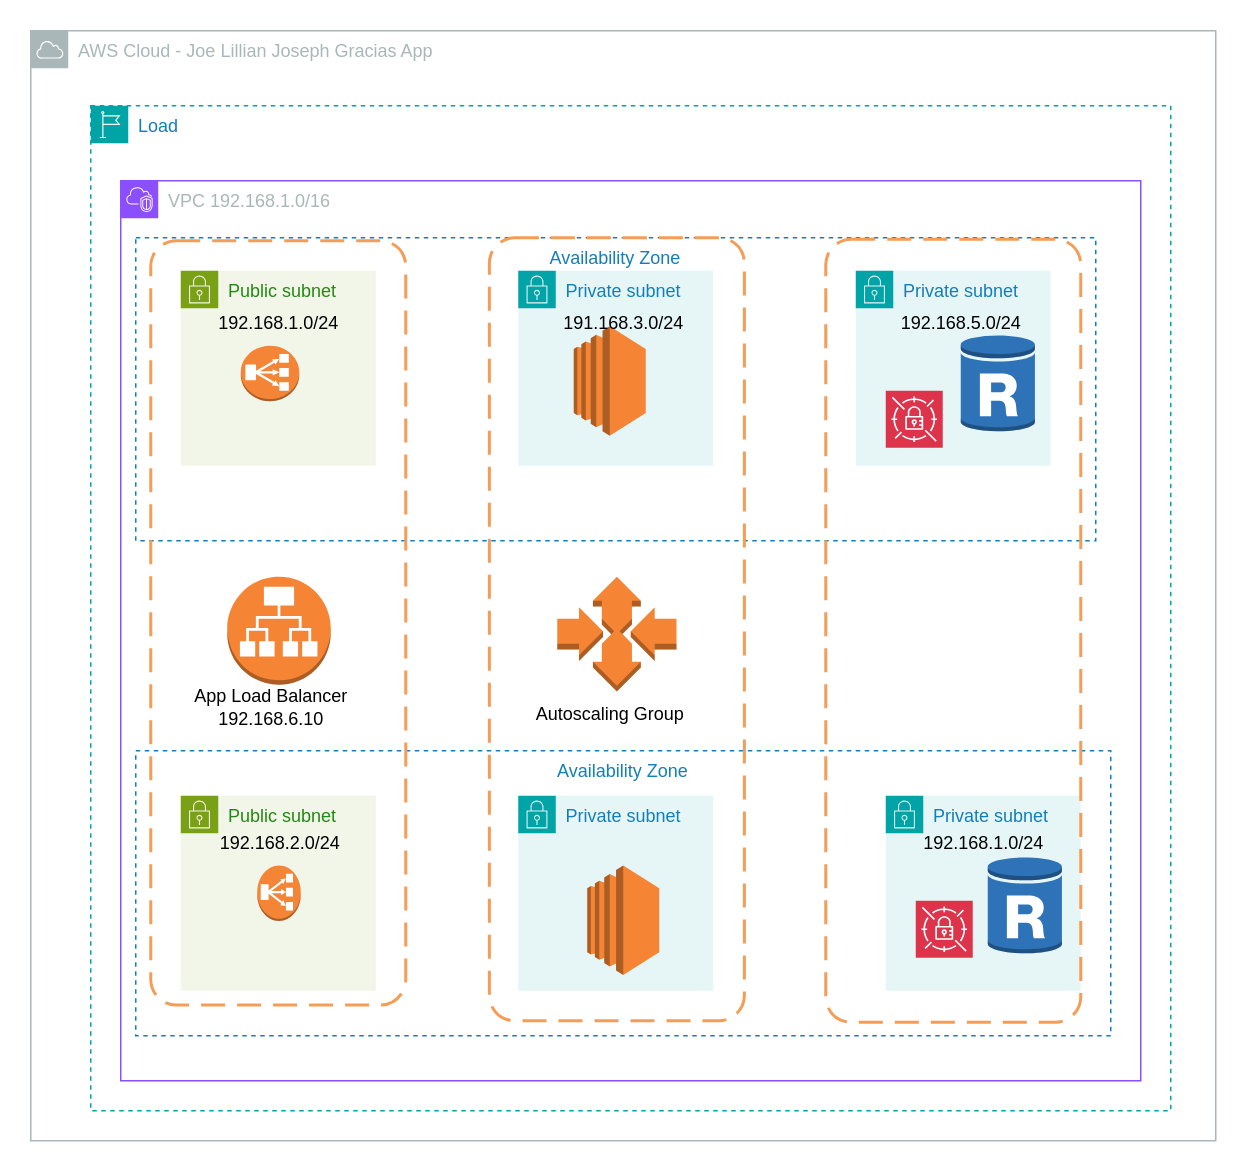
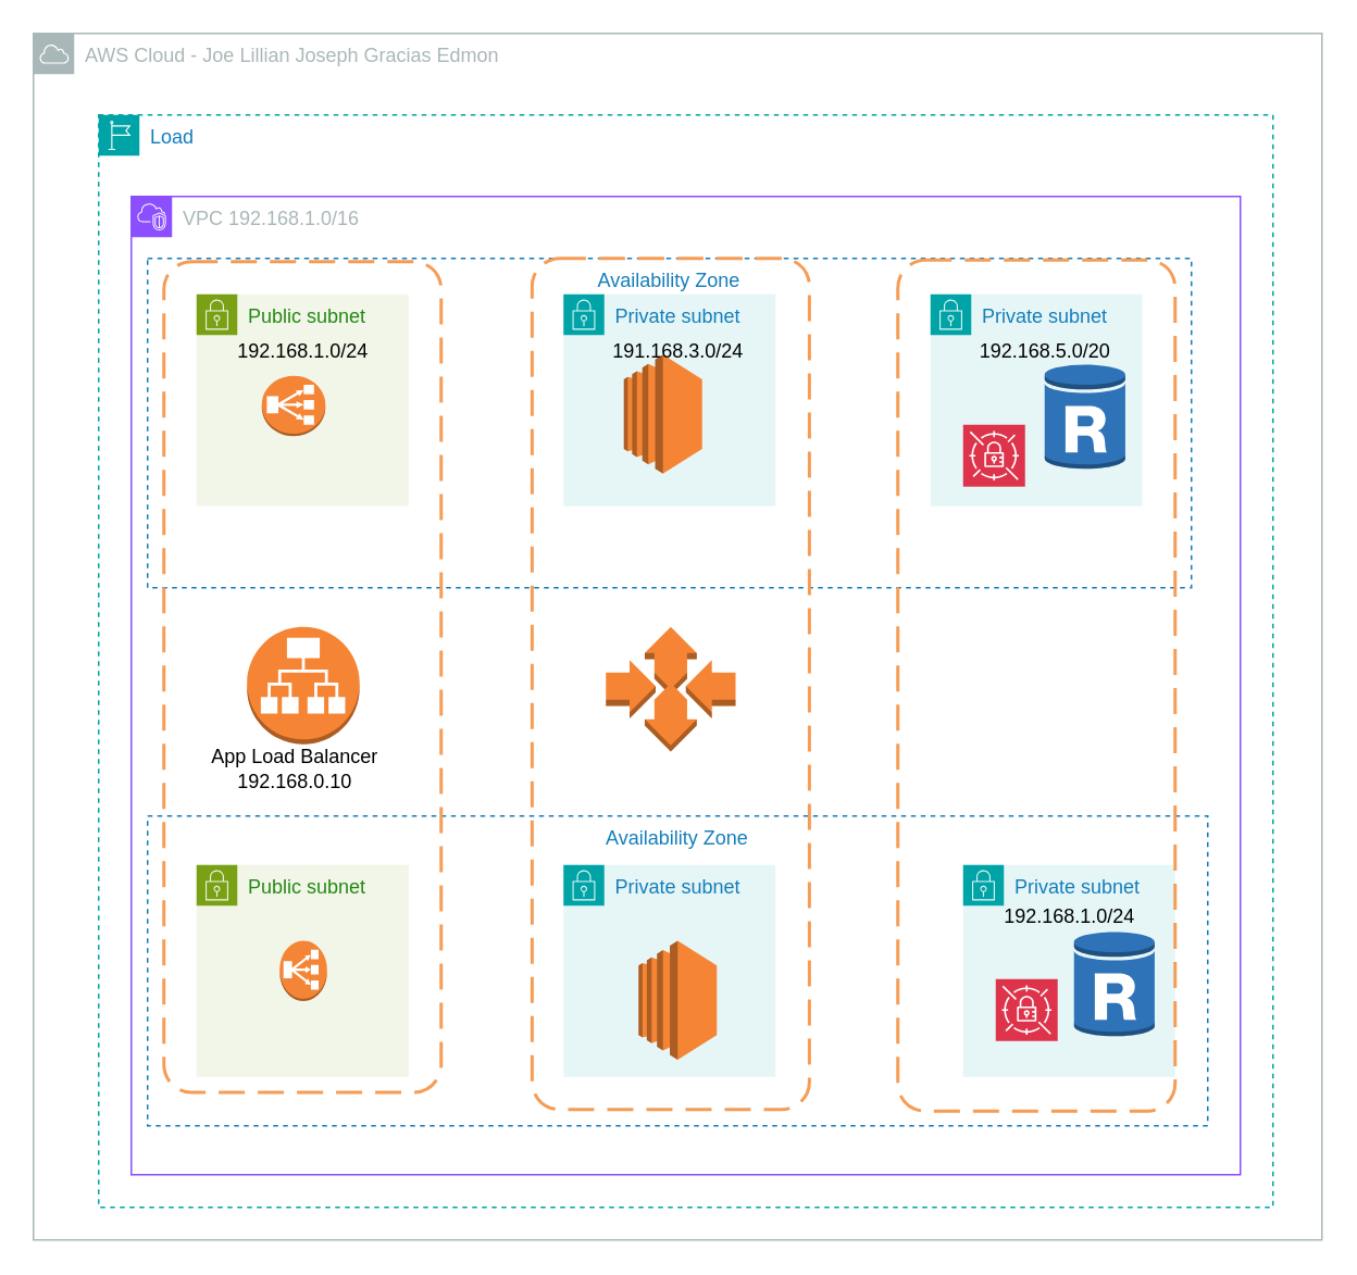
- <mxCell id="2" value="AWS Cloud - Joe Lillian Joseph Gracias App" style="sketch=0;outlineConnect=0;gradientColor=none;html=1;whiteSpace=wrap;fontSize=12;fontStyle=0;shape=mxgraph.aws4.group;grIcon=mxgraph.aws4.group_aws_cloud;strokeColor=#AAB7B8;fillColor=none;verticalAlign=top;align=left;spacingLeft=30;fontColor=#AAB7B8;dashed=0;" vertex="1" parent="1"><mxGeometry x="20" y="20" width="790" height="740" as="geometry" /></mxCell>
+ <mxCell id="2" value="AWS Cloud - Joe Lillian Joseph Gracias Edmon" style="sketch=0;outlineConnect=0;gradientColor=none;html=1;whiteSpace=wrap;fontSize=12;fontStyle=0;shape=mxgraph.aws4.group;grIcon=mxgraph.aws4.group_aws_cloud;strokeColor=#AAB7B8;fillColor=none;verticalAlign=top;align=left;spacingLeft=30;fontColor=#AAB7B8;dashed=0;" vertex="1" parent="1"><mxGeometry x="20" y="20" width="790" height="740" as="geometry" /></mxCell>
- <mxCell id="27" value="&lt;font style=&quot;color: light-dark(rgb(0, 0, 0), rgb(247, 247, 247));&quot;&gt;192.168.5&lt;/font&gt;&lt;span style=&quot;color: light-dark(rgb(0, 0, 0), rgb(247, 247, 247)); background-color: transparent;&quot;&gt;.0/24&lt;/span&gt;" style="text;html=1;align=center;verticalAlign=middle;resizable=0;points=[];autosize=1;strokeColor=none;fillColor=none;" vertex="1" parent="4"><mxGeometry x="510" y="80" width="100" height="30" as="geometry" /></mxCell>
+ <mxCell id="27" value="&lt;font style=&quot;color: light-dark(rgb(0, 0, 0), rgb(247, 247, 247));&quot;&gt;192.168.5&lt;/font&gt;&lt;span style=&quot;color: light-dark(rgb(0, 0, 0), rgb(247, 247, 247)); background-color: transparent;&quot;&gt;.0/20&lt;/span&gt;" style="text;html=1;align=center;verticalAlign=middle;resizable=0;points=[];autosize=1;strokeColor=none;fillColor=none;" vertex="1" parent="4"><mxGeometry x="510" y="80" width="100" height="30" as="geometry" /></mxCell>
- <mxCell id="22" value="&lt;font style=&quot;color: light-dark(rgb(0, 0, 0), rgb(0, 0, 0));&quot;&gt;App Load Balancer&lt;/font&gt;&lt;div&gt;&lt;font style=&quot;color: light-dark(rgb(0, 0, 0), rgb(0, 0, 0));&quot;&gt;192.168.6.10&lt;/font&gt;&lt;/div&gt;" style="text;html=1;align=center;verticalAlign=middle;resizable=0;points=[];autosize=1;strokeColor=none;fillColor=none;" vertex="1" parent="4"><mxGeometry x="34.5" y="331" width="130" height="40" as="geometry" /></mxCell>
+ <mxCell id="22" value="&lt;font style=&quot;color: light-dark(rgb(0, 0, 0), rgb(0, 0, 0));&quot;&gt;App Load Balancer&lt;/font&gt;&lt;div&gt;&lt;font style=&quot;color: light-dark(rgb(0, 0, 0), rgb(0, 0, 0));&quot;&gt;192.168.0.10&lt;/font&gt;&lt;/div&gt;" style="text;html=1;align=center;verticalAlign=middle;resizable=0;points=[];autosize=1;strokeColor=none;fillColor=none;" vertex="1" parent="4"><mxGeometry x="34.5" y="331" width="130" height="40" as="geometry" /></mxCell>
- <mxCell id="30" value="&lt;font style=&quot;color: light-dark(rgb(0, 0, 0), rgb(10, 10, 10));&quot;&gt;Autoscaling Group&lt;/font&gt;" style="text;html=1;align=center;verticalAlign=middle;resizable=0;points=[];autosize=1;strokeColor=none;fillColor=none;" vertex="1" parent="4"><mxGeometry x="266" y="340.5" width="120" height="30" as="geometry" /></mxCell>
- <mxCell id="28" value="&lt;font style=&quot;color: light-dark(rgb(0, 0, 0), rgb(247, 247, 247));&quot;&gt;192.168.2.0/24&lt;/font&gt;" style="text;html=1;align=center;verticalAlign=middle;resizable=0;points=[];autosize=1;strokeColor=none;fillColor=none;" vertex="1" parent="4"><mxGeometry x="55.5" y="426.5" width="100" height="30" as="geometry" /></mxCell>
